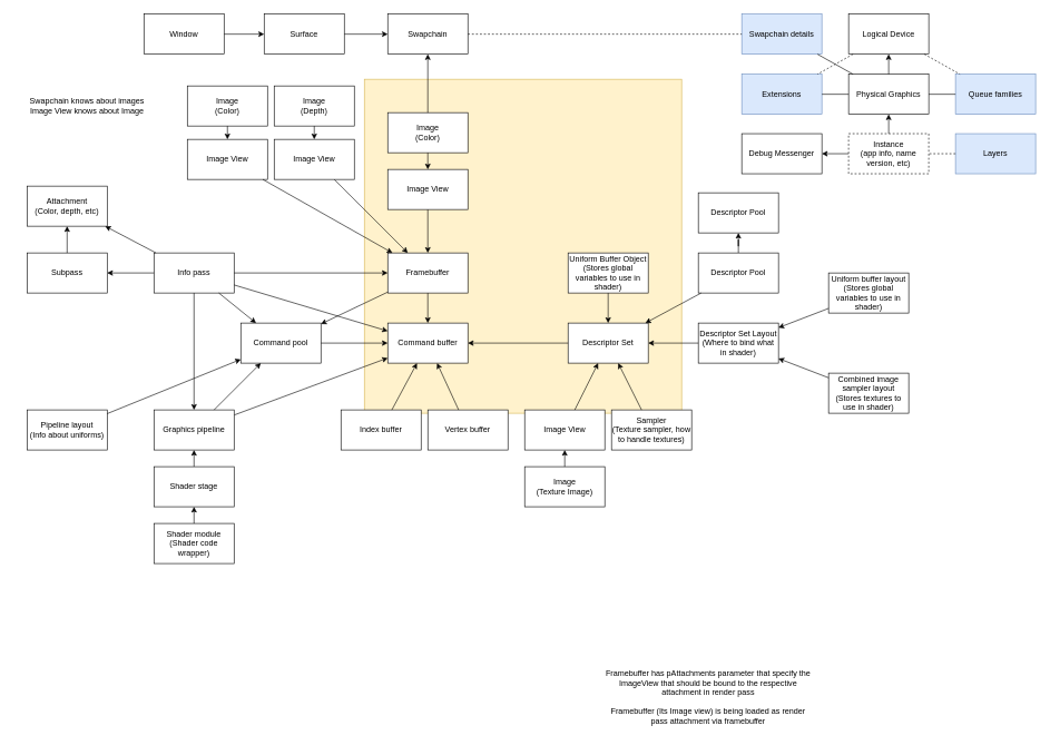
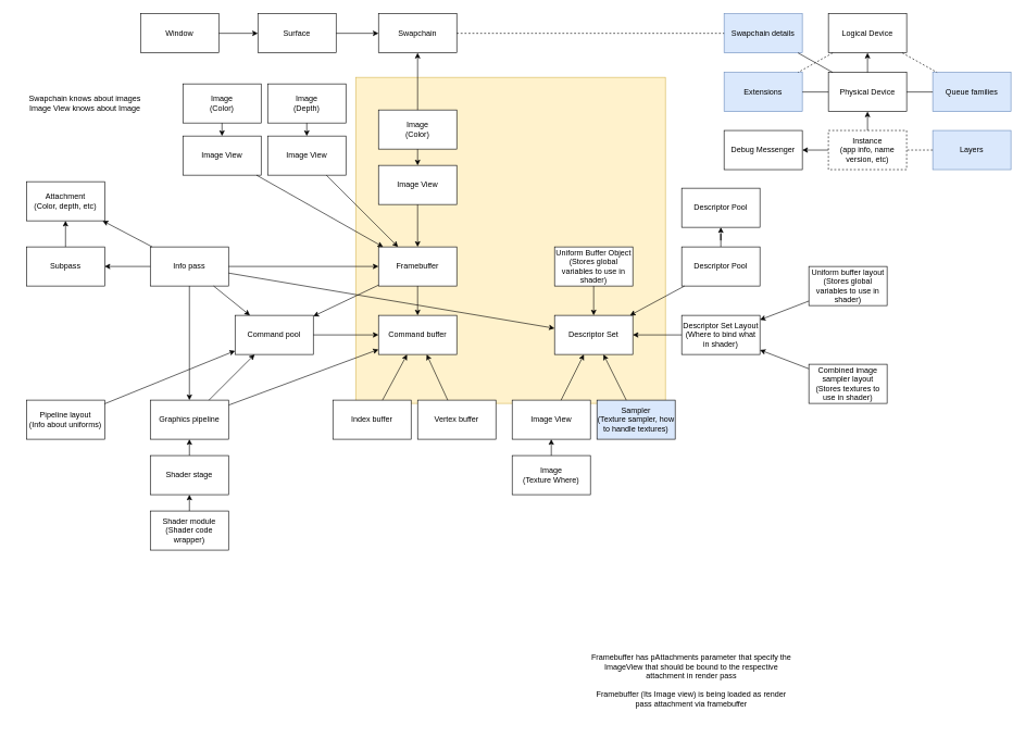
- <mxCell id="41" value="Physical Graphics" style="rounded=0;whiteSpace=wrap;html=1;" parent="1" vertex="1"><mxGeometry x="1270" y="110.5" width="120" height="60" as="geometry" /></mxCell>
+ <mxCell id="41" value="Physical Device" style="rounded=0;whiteSpace=wrap;html=1;" parent="1" vertex="1"><mxGeometry x="1270" y="110.5" width="120" height="60" as="geometry" /></mxCell>
- <mxCell id="28" value="" style="endArrow=classic;html=1;" parent="1" source="10" target="8" edge="1"><mxGeometry width="50" height="50" relative="1" as="geometry"><mxPoint x="285" y="538.682" as="sourcePoint" /><mxPoint x="355" y="567.318" as="targetPoint" /></mxGeometry></mxCell>
+ <mxCell id="28" value="" style="endArrow=classic;html=1;" parent="1" source="10" target="65" edge="1"><mxGeometry width="50" height="50" relative="1" as="geometry"><mxPoint x="285" y="538.682" as="sourcePoint" /><mxPoint x="355" y="567.318" as="targetPoint" /></mxGeometry></mxCell>
- <mxCell id="71" value="" style="endArrow=classic;html=1;" parent="1" source="65" target="8" edge="1"><mxGeometry width="50" height="50" relative="1" as="geometry"><mxPoint x="905" y="663" as="sourcePoint" /><mxPoint x="955" y="613" as="targetPoint" /></mxGeometry></mxCell>
- <mxCell id="80" value="&lt;span style=&quot;white-space: normal&quot;&gt;Sampler&lt;br&gt;(Texture sampler, how to handle textures)&lt;br&gt;&lt;/span&gt;" style="rounded=0;whiteSpace=wrap;html=1;" parent="1" vertex="1"><mxGeometry x="915" y="613" width="120" height="60" as="geometry" /></mxCell>
+ <mxCell id="80" value="&lt;span style=&quot;white-space: normal&quot;&gt;Sampler&lt;br&gt;(Texture sampler, how to handle textures)&lt;br&gt;&lt;/span&gt;" style="rounded=0;whiteSpace=wrap;html=1;fillColor=#dae8fc;" parent="1" vertex="1"><mxGeometry x="915" y="613" width="120" height="60" as="geometry" /></mxCell>
- <mxCell id="76" value="Image&lt;br&gt;(Texture Image)" style="rounded=0;whiteSpace=wrap;html=1;" parent="1" vertex="1"><mxGeometry x="785" y="698" width="120" height="60" as="geometry" /></mxCell>
+ <mxCell id="76" value="Image&lt;br&gt;(Texture Where)" style="rounded=0;whiteSpace=wrap;html=1;" parent="1" vertex="1"><mxGeometry x="785" y="698" width="120" height="60" as="geometry" /></mxCell>
